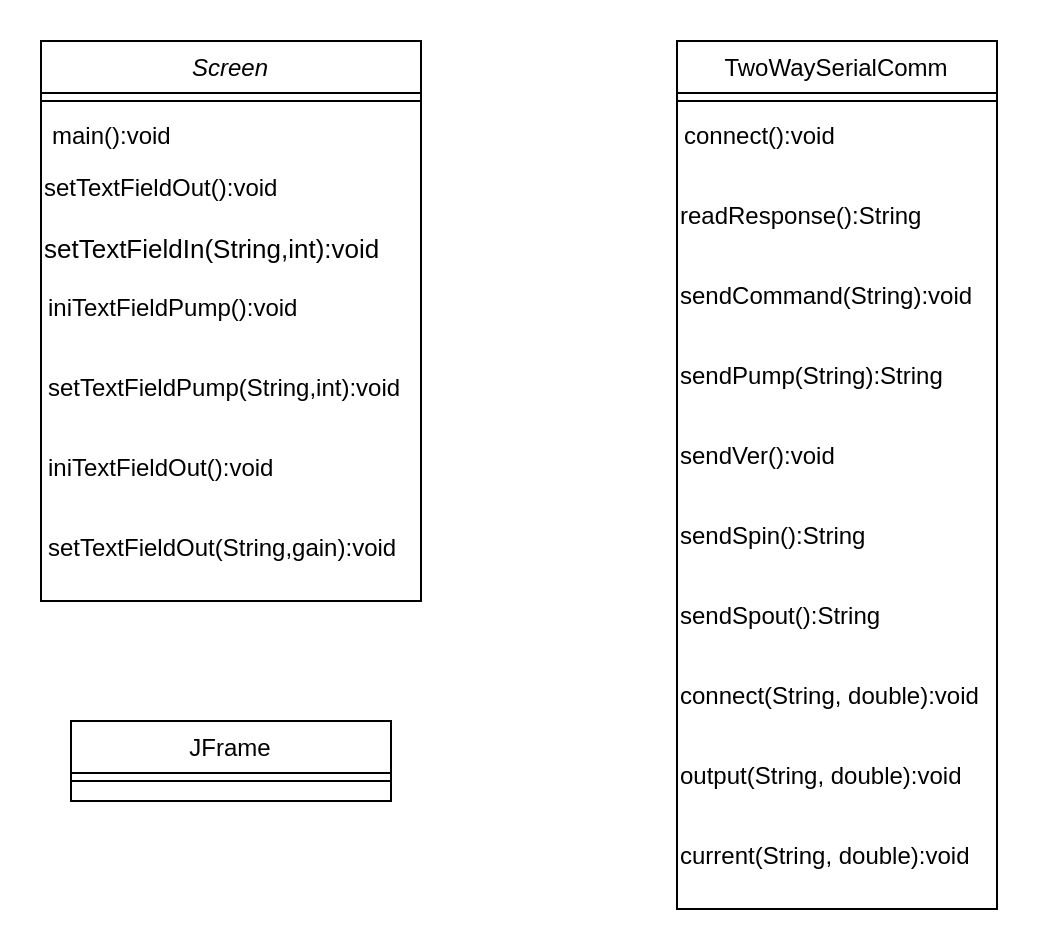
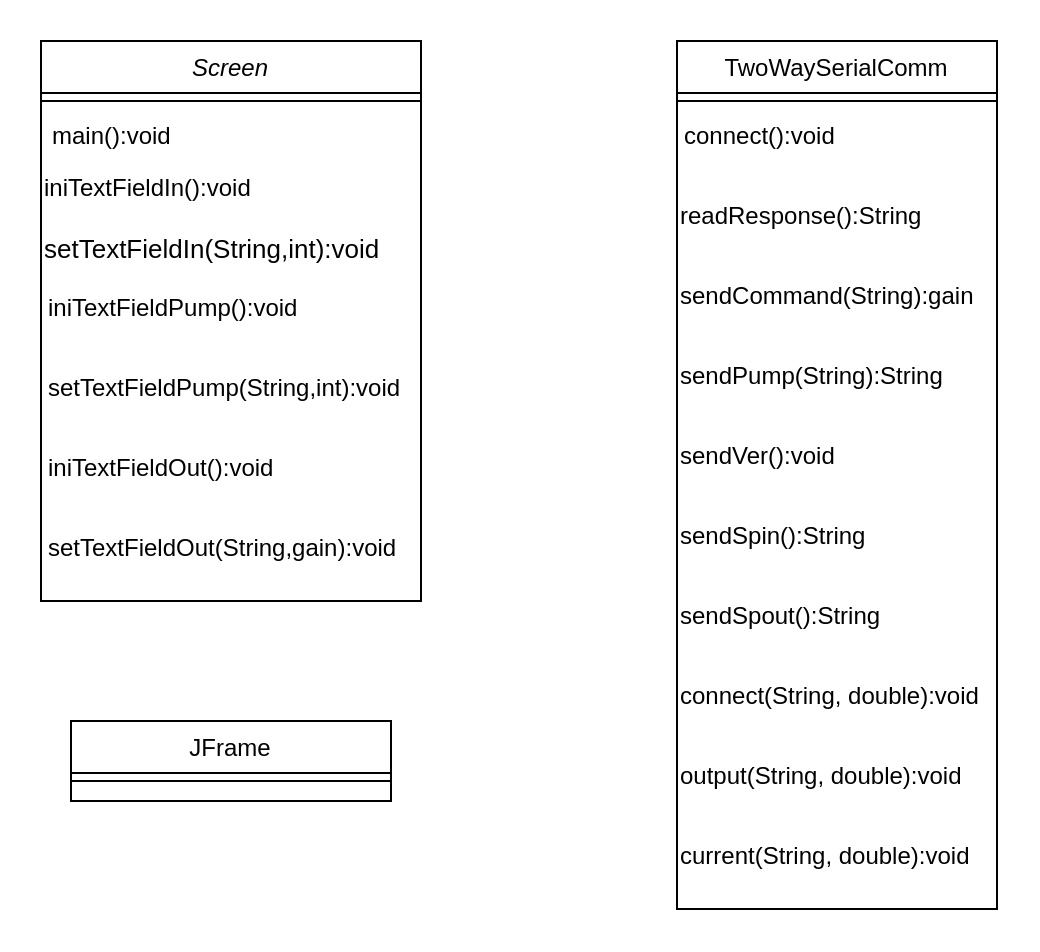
- <mxCell id="5" value="&lt;font style=&quot;font-size: 12px;&quot;&gt;setTextFieldOut():void&lt;/font&gt;" style="text;whiteSpace=wrap;html=1;" vertex="1" parent="2"><mxGeometry y="60" width="190" height="30" as="geometry" /></mxCell>
+ <mxCell id="5" value="&lt;font style=&quot;font-size: 12px;&quot;&gt;iniTextFieldIn():void&lt;/font&gt;" style="text;whiteSpace=wrap;html=1;" vertex="1" parent="2"><mxGeometry y="60" width="190" height="30" as="geometry" /></mxCell>
- <mxCell id="17" value="sendCommand(String):void" style="text;whiteSpace=wrap;" vertex="1" parent="13"><mxGeometry y="114" width="160" height="40" as="geometry" /></mxCell>
+ <mxCell id="17" value="sendCommand(String):gain" style="text;whiteSpace=wrap;" vertex="1" parent="13"><mxGeometry y="114" width="160" height="40" as="geometry" /></mxCell>
